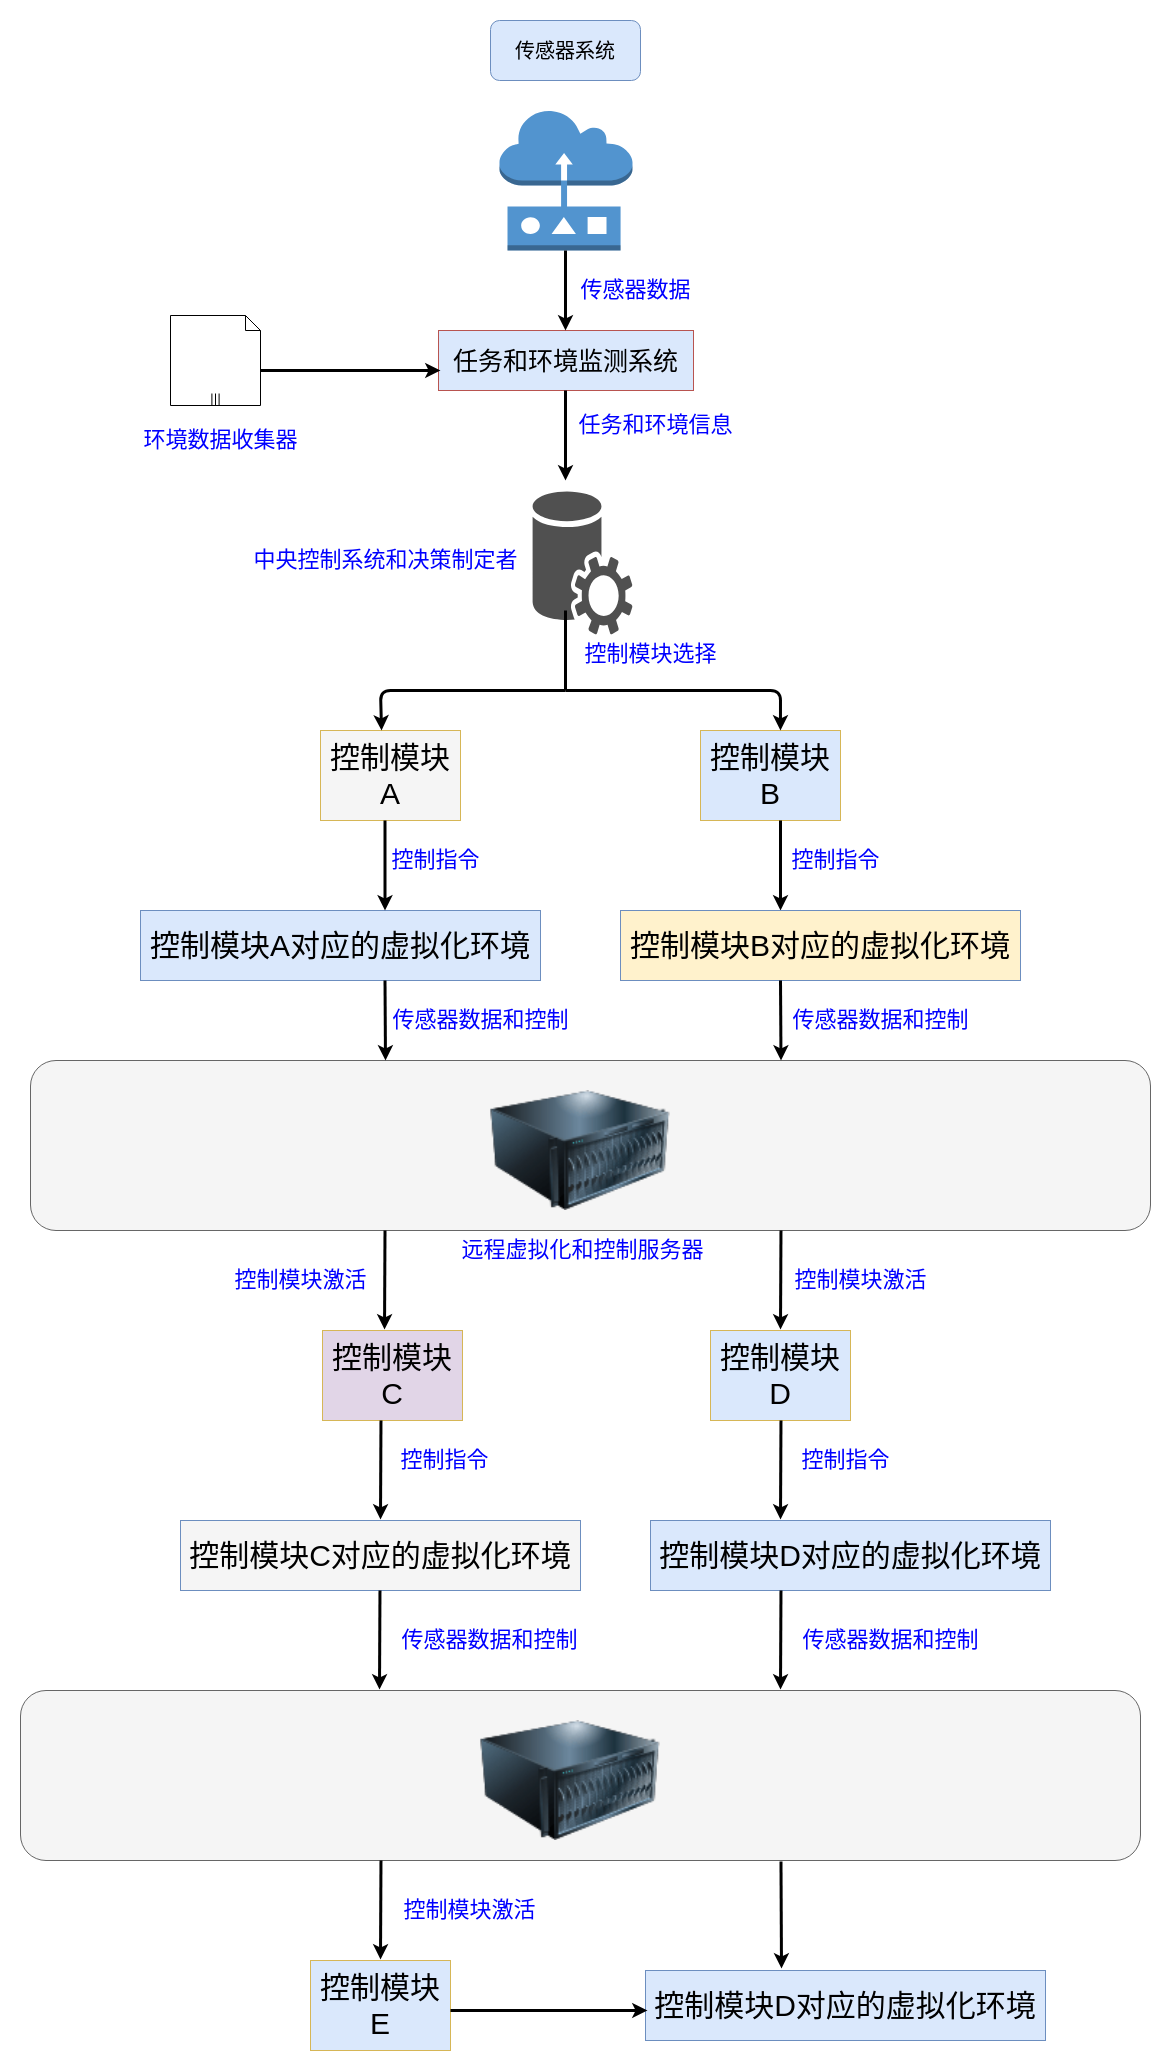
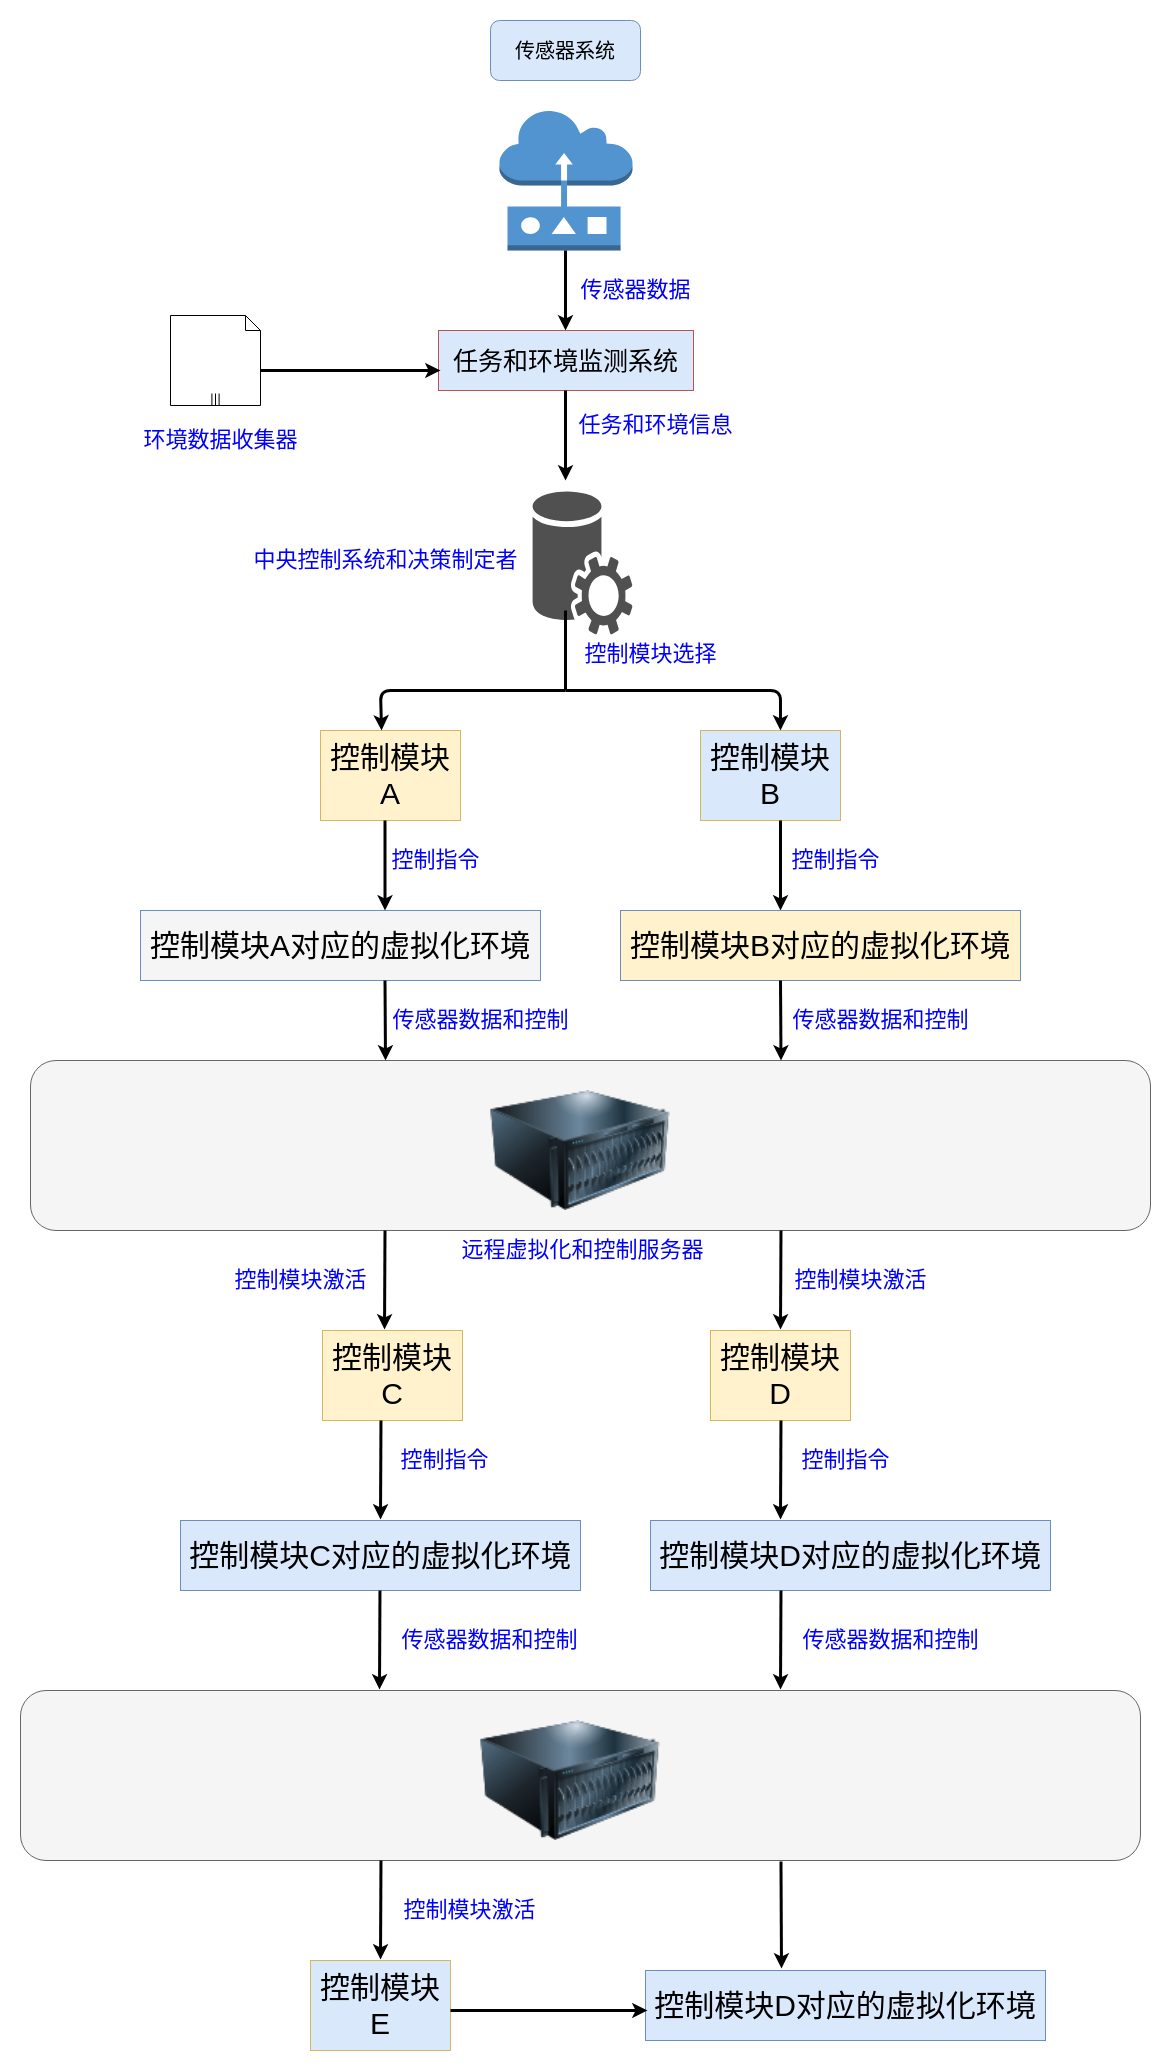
- <mxCell id="9" value="&lt;font style=&quot;font-size: 30px;&quot;&gt;控制模块A&lt;br&gt;&lt;/font&gt;" style="rounded=0;whiteSpace=wrap;html=1;fillColor=#f5f5f5;strokeColor=#d6b656;" vertex="1" parent="1"><mxGeometry x="320" y="730" width="140" height="90" as="geometry" /></mxCell>
+ <mxCell id="9" value="&lt;font style=&quot;font-size: 30px;&quot;&gt;控制模块A&lt;br&gt;&lt;/font&gt;" style="rounded=0;whiteSpace=wrap;html=1;fillColor=#fff2cc;strokeColor=#d6b656;" vertex="1" parent="1"><mxGeometry x="320" y="730" width="140" height="90" as="geometry" /></mxCell>
- <mxCell id="11" value="&lt;font style=&quot;font-size: 30px;&quot;&gt;控制模块A对应的虚拟化环境&lt;br&gt;&lt;/font&gt;" style="rounded=0;whiteSpace=wrap;html=1;fillColor=#dae8fc;strokeColor=#6c8ebf;" vertex="1" parent="1"><mxGeometry y="910" width="400" height="70" as="geometry" x="140" /></mxCell>
+ <mxCell id="11" value="&lt;font style=&quot;font-size: 30px;&quot;&gt;控制模块A对应的虚拟化环境&lt;br&gt;&lt;/font&gt;" style="rounded=0;whiteSpace=wrap;html=1;fillColor=#f5f5f5;strokeColor=#6c8ebf;" vertex="1" parent="1"><mxGeometry y="910" width="400" height="70" as="geometry" x="140" /></mxCell>
- <mxCell id="13" value="&lt;font style=&quot;font-size: 30px;&quot;&gt;控制模块C&lt;br&gt;&lt;/font&gt;" style="rounded=0;whiteSpace=wrap;html=1;fillColor=#e1d5e7;strokeColor=#d6b656;" vertex="1" parent="1"><mxGeometry x="322" y="1330" width="140" height="90" as="geometry" /></mxCell>
+ <mxCell id="13" value="&lt;font style=&quot;font-size: 30px;&quot;&gt;控制模块C&lt;br&gt;&lt;/font&gt;" style="rounded=0;whiteSpace=wrap;html=1;fillColor=#fff2cc;strokeColor=#d6b656;" vertex="1" parent="1"><mxGeometry x="322" y="1330" width="140" height="90" as="geometry" /></mxCell>
- <mxCell id="14" value="&lt;font style=&quot;font-size: 30px;&quot;&gt;控制模块D&lt;br&gt;&lt;/font&gt;" style="rounded=0;whiteSpace=wrap;html=1;fillColor=#dae8fc;strokeColor=#d6b656;" vertex="1" parent="1"><mxGeometry x="710" y="1330" width="140" height="90" as="geometry" /></mxCell>
+ <mxCell id="14" value="&lt;font style=&quot;font-size: 30px;&quot;&gt;控制模块D&lt;br&gt;&lt;/font&gt;" style="rounded=0;whiteSpace=wrap;html=1;fillColor=#fff2cc;strokeColor=#d6b656;" vertex="1" parent="1"><mxGeometry x="710" y="1330" width="140" height="90" as="geometry" /></mxCell>
- <mxCell id="39" value="&lt;font style=&quot;font-size: 30px;&quot;&gt;控制模块C对应的虚拟化环境&lt;br&gt;&lt;/font&gt;" style="rounded=0;whiteSpace=wrap;html=1;fillColor=#f5f5f5;strokeColor=#6c8ebf;" vertex="1" parent="1"><mxGeometry x="180" y="1520" width="400" height="70" as="geometry" /></mxCell>
+ <mxCell id="39" value="&lt;font style=&quot;font-size: 30px;&quot;&gt;控制模块C对应的虚拟化环境&lt;br&gt;&lt;/font&gt;" style="rounded=0;whiteSpace=wrap;html=1;fillColor=#dae8fc;strokeColor=#6c8ebf;" vertex="1" parent="1"><mxGeometry x="180" y="1520" width="400" height="70" as="geometry" /></mxCell>
